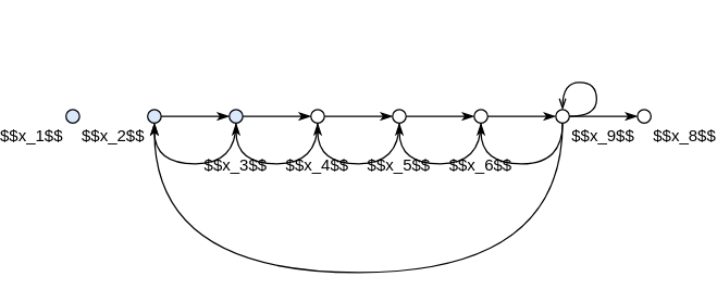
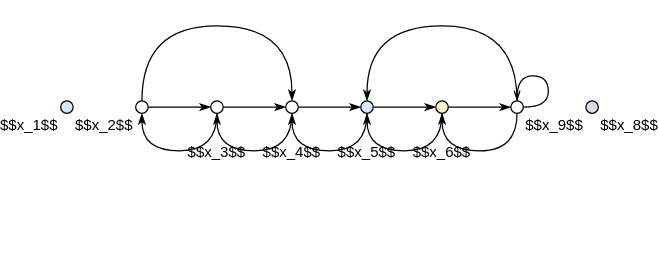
+ <mxCell id="21" style="edgeStyle=orthogonalEdgeStyle;curved=1;rounded=0;jumpStyle=none;orthogonalLoop=1;jettySize=auto;html=1;exitX=0.5;exitY=0;exitDx=0;exitDy=0;entryX=0.5;entryY=0;entryDx=0;entryDy=0;startArrow=none;startFill=0;endArrow=classicThin;endFill=1;" edge="1" parent="1" source="22" target="7"><mxGeometry relative="1" as="geometry"><Array as="points"><mxPoint x="85" y="20" /><mxPoint x="205" y="20" /></Array></mxGeometry></mxCell>
+ <mxCell id="17" style="edgeStyle=orthogonalEdgeStyle;curved=1;rounded=0;jumpStyle=none;orthogonalLoop=1;jettySize=auto;html=1;exitX=0.5;exitY=0;exitDx=0;exitDy=0;entryX=0.5;entryY=0;entryDx=0;entryDy=0;startArrow=none;startFill=0;endArrow=classicThin;endFill=1;" edge="1" parent="1" source="19" target="10"><mxGeometry relative="1" as="geometry"><Array as="points"><mxPoint x="385" y="20" /><mxPoint x="265" y="20" /></Array></mxGeometry></mxCell>
- <mxCell id="22" value="&lt;br style=&quot;white-space: normal&quot;&gt;&lt;br style=&quot;white-space: normal&quot;&gt;&lt;span style=&quot;white-space: normal&quot;&gt;$$x_2$$&lt;/span&gt;" style="ellipse;whiteSpace=wrap;html=1;labelPosition=left;verticalLabelPosition=middle;align=right;verticalAlign=middle;fillColor=#dae8fc;" vertex="1" parent="1"><mxGeometry x="80" y="80" width="10" height="10" as="geometry" /></mxCell>
+ <mxCell id="22" value="&lt;br style=&quot;white-space: normal&quot;&gt;&lt;br style=&quot;white-space: normal&quot;&gt;&lt;span style=&quot;white-space: normal&quot;&gt;$$x_2$$&lt;/span&gt;" style="ellipse;whiteSpace=wrap;html=1;labelPosition=left;verticalLabelPosition=middle;align=right;verticalAlign=middle;" vertex="1" parent="1"><mxGeometry x="80" y="80" width="10" height="10" as="geometry" /></mxCell>
- <mxCell id="4" value="&lt;br&gt;&lt;br style=&quot;white-space: normal&quot;&gt;&lt;br style=&quot;white-space: normal&quot;&gt;&lt;span style=&quot;white-space: normal&quot;&gt;&lt;br&gt;&lt;br&gt;$$x_3$$&lt;/span&gt;" style="ellipse;whiteSpace=wrap;html=1;fillColor=#dae8fc;" parent="1" vertex="1"><mxGeometry x="140" y="80" width="10" height="10" as="geometry" /></mxCell>
+ <mxCell id="4" value="&lt;br&gt;&lt;br style=&quot;white-space: normal&quot;&gt;&lt;br style=&quot;white-space: normal&quot;&gt;&lt;span style=&quot;white-space: normal&quot;&gt;&lt;br&gt;&lt;br&gt;$$x_3$$&lt;/span&gt;" style="ellipse;whiteSpace=wrap;html=1;" parent="1" vertex="1"><mxGeometry x="140" y="80" width="10" height="10" as="geometry" /></mxCell>
- <mxCell id="10" value="&lt;br&gt;&lt;br&gt;&lt;br&gt;&lt;br style=&quot;white-space: normal&quot;&gt;&lt;br style=&quot;white-space: normal&quot;&gt;&lt;span style=&quot;white-space: normal&quot;&gt;$$x_5$$&lt;/span&gt;" style="ellipse;whiteSpace=wrap;html=1;" vertex="1" parent="1"><mxGeometry x="260" y="80" width="10" height="10" as="geometry" /></mxCell>
+ <mxCell id="10" value="&lt;br&gt;&lt;br&gt;&lt;br&gt;&lt;br style=&quot;white-space: normal&quot;&gt;&lt;br style=&quot;white-space: normal&quot;&gt;&lt;span style=&quot;white-space: normal&quot;&gt;$$x_5$$&lt;/span&gt;" style="ellipse;whiteSpace=wrap;html=1;fillColor=#dae8fc;" vertex="1" parent="1"><mxGeometry x="260" y="80" width="10" height="10" as="geometry" /></mxCell>
- <mxCell id="13" value="&lt;br&gt;&lt;br&gt;&lt;br&gt;&lt;br style=&quot;white-space: normal&quot;&gt;&lt;br style=&quot;white-space: normal&quot;&gt;&lt;span style=&quot;white-space: normal&quot;&gt;$$x_6$$&lt;/span&gt;" style="ellipse;whiteSpace=wrap;html=1;" vertex="1" parent="1"><mxGeometry x="320" y="80" width="10" height="10" as="geometry" /></mxCell>
+ <mxCell id="13" value="&lt;br&gt;&lt;br&gt;&lt;br&gt;&lt;br style=&quot;white-space: normal&quot;&gt;&lt;br style=&quot;white-space: normal&quot;&gt;&lt;span style=&quot;white-space: normal&quot;&gt;$$x_6$$&lt;/span&gt;" style="ellipse;whiteSpace=wrap;html=1;fillColor=#fff2cc;" vertex="1" parent="1"><mxGeometry x="320" y="80" width="10" height="10" as="geometry" /></mxCell>
- <mxCell id="14" style="edgeStyle=orthogonalEdgeStyle;orthogonalLoop=1;jettySize=auto;html=1;exitX=1;exitY=0.5;exitDx=0;exitDy=0;entryX=0;entryY=0.5;entryDx=0;entryDy=0;endArrow=classicThin;endFill=1;startArrow=none;startFill=0;rounded=0;jumpStyle=none;anchorPointDirection=1;backgroundOutline=0;movable=0;" edge="1" parent="1" source="19" target="24"><mxGeometry relative="1" as="geometry" /></mxCell>
- <mxCell id="24" value="&lt;br style=&quot;white-space: normal&quot;&gt;&lt;br style=&quot;white-space: normal&quot;&gt;&lt;span style=&quot;white-space: normal&quot;&gt;$$x_8$$&lt;/span&gt;" style="ellipse;whiteSpace=wrap;html=1;align=left;labelPosition=right;verticalLabelPosition=middle;verticalAlign=middle;" vertex="1" parent="1"><mxGeometry x="440" y="80" width="10" height="10" as="geometry" /></mxCell>
+ <mxCell id="24" value="&lt;br style=&quot;white-space: normal&quot;&gt;&lt;br style=&quot;white-space: normal&quot;&gt;&lt;span style=&quot;white-space: normal&quot;&gt;$$x_8$$&lt;/span&gt;" style="ellipse;whiteSpace=wrap;html=1;align=left;labelPosition=right;verticalLabelPosition=middle;verticalAlign=middle;fillColor=#e1d5e7;" vertex="1" parent="1"><mxGeometry x="440" y="80" width="10" height="10" as="geometry" /></mxCell>
- <mxCell id="15" style="edgeStyle=orthogonalEdgeStyle;curved=1;rounded=0;jumpStyle=none;orthogonalLoop=1;jettySize=auto;html=1;exitX=0.5;exitY=1;exitDx=0;exitDy=0;entryX=0.5;entryY=1;entryDx=0;entryDy=0;startArrow=none;startFill=0;endArrow=classicThin;endFill=1;" edge="1" parent="1" source="19" target="22"><mxGeometry relative="1" as="geometry"><Array as="points"><mxPoint x="385" y="200" /><mxPoint x="85" y="200" /></Array></mxGeometry></mxCell>
